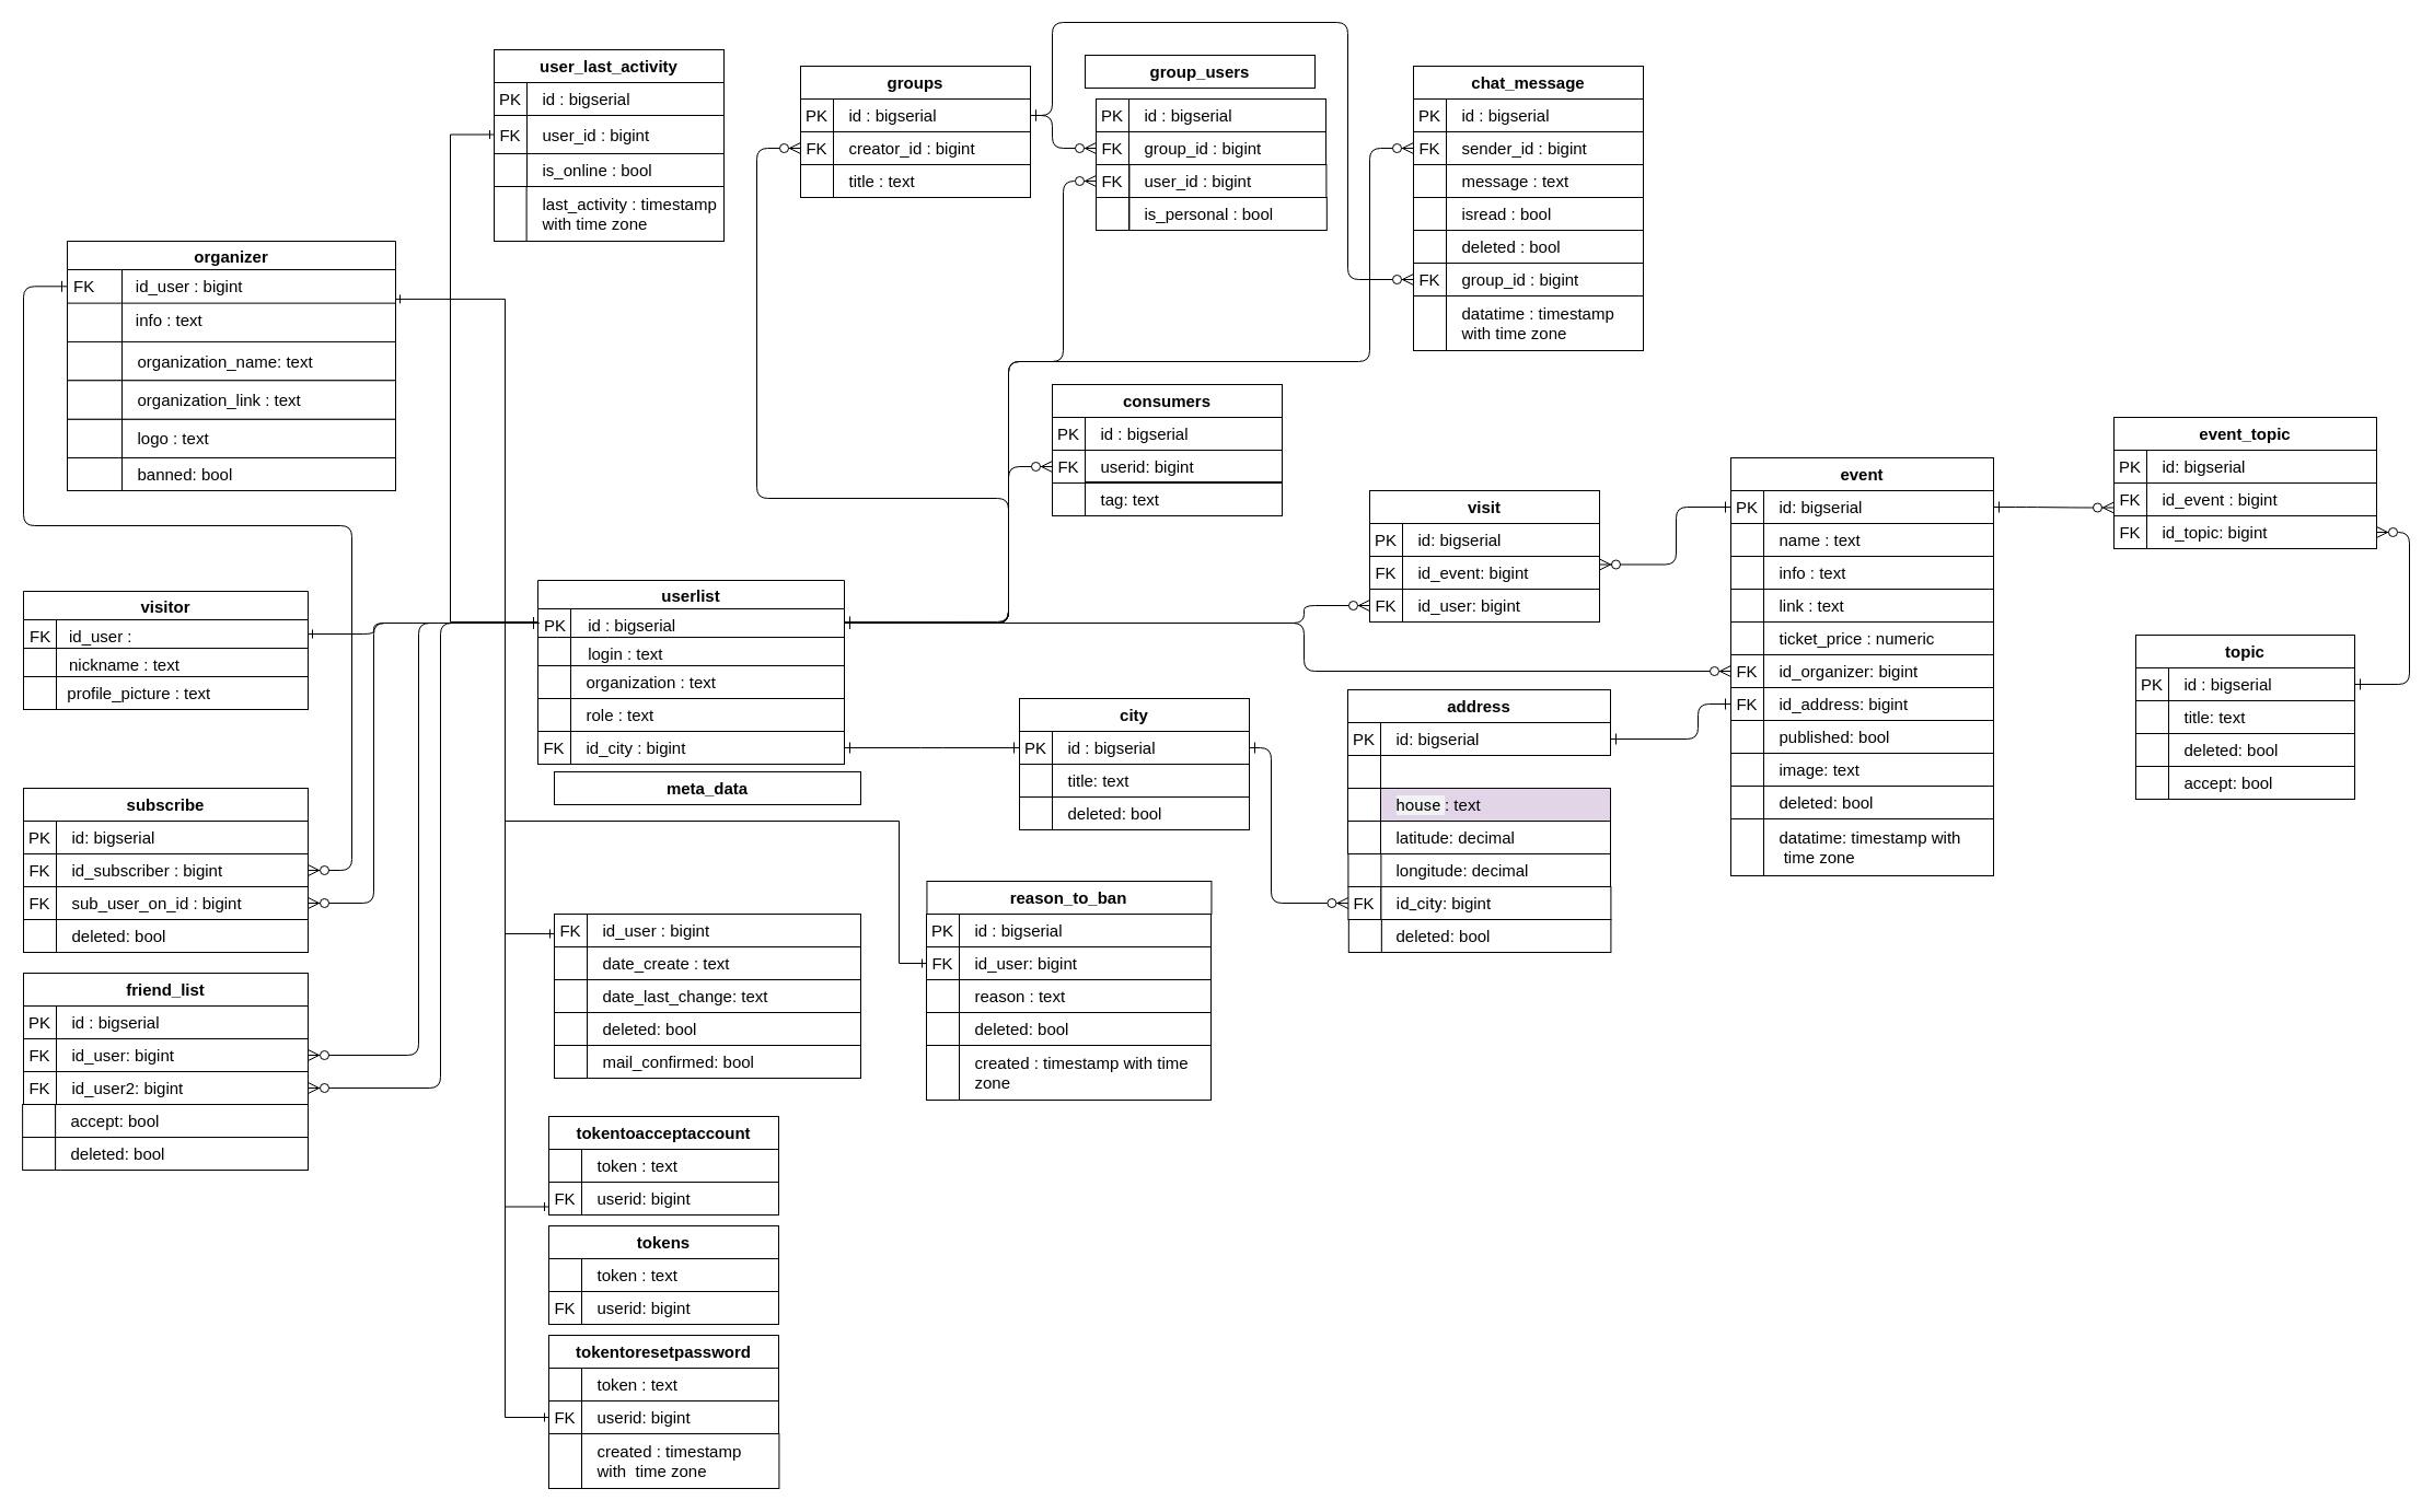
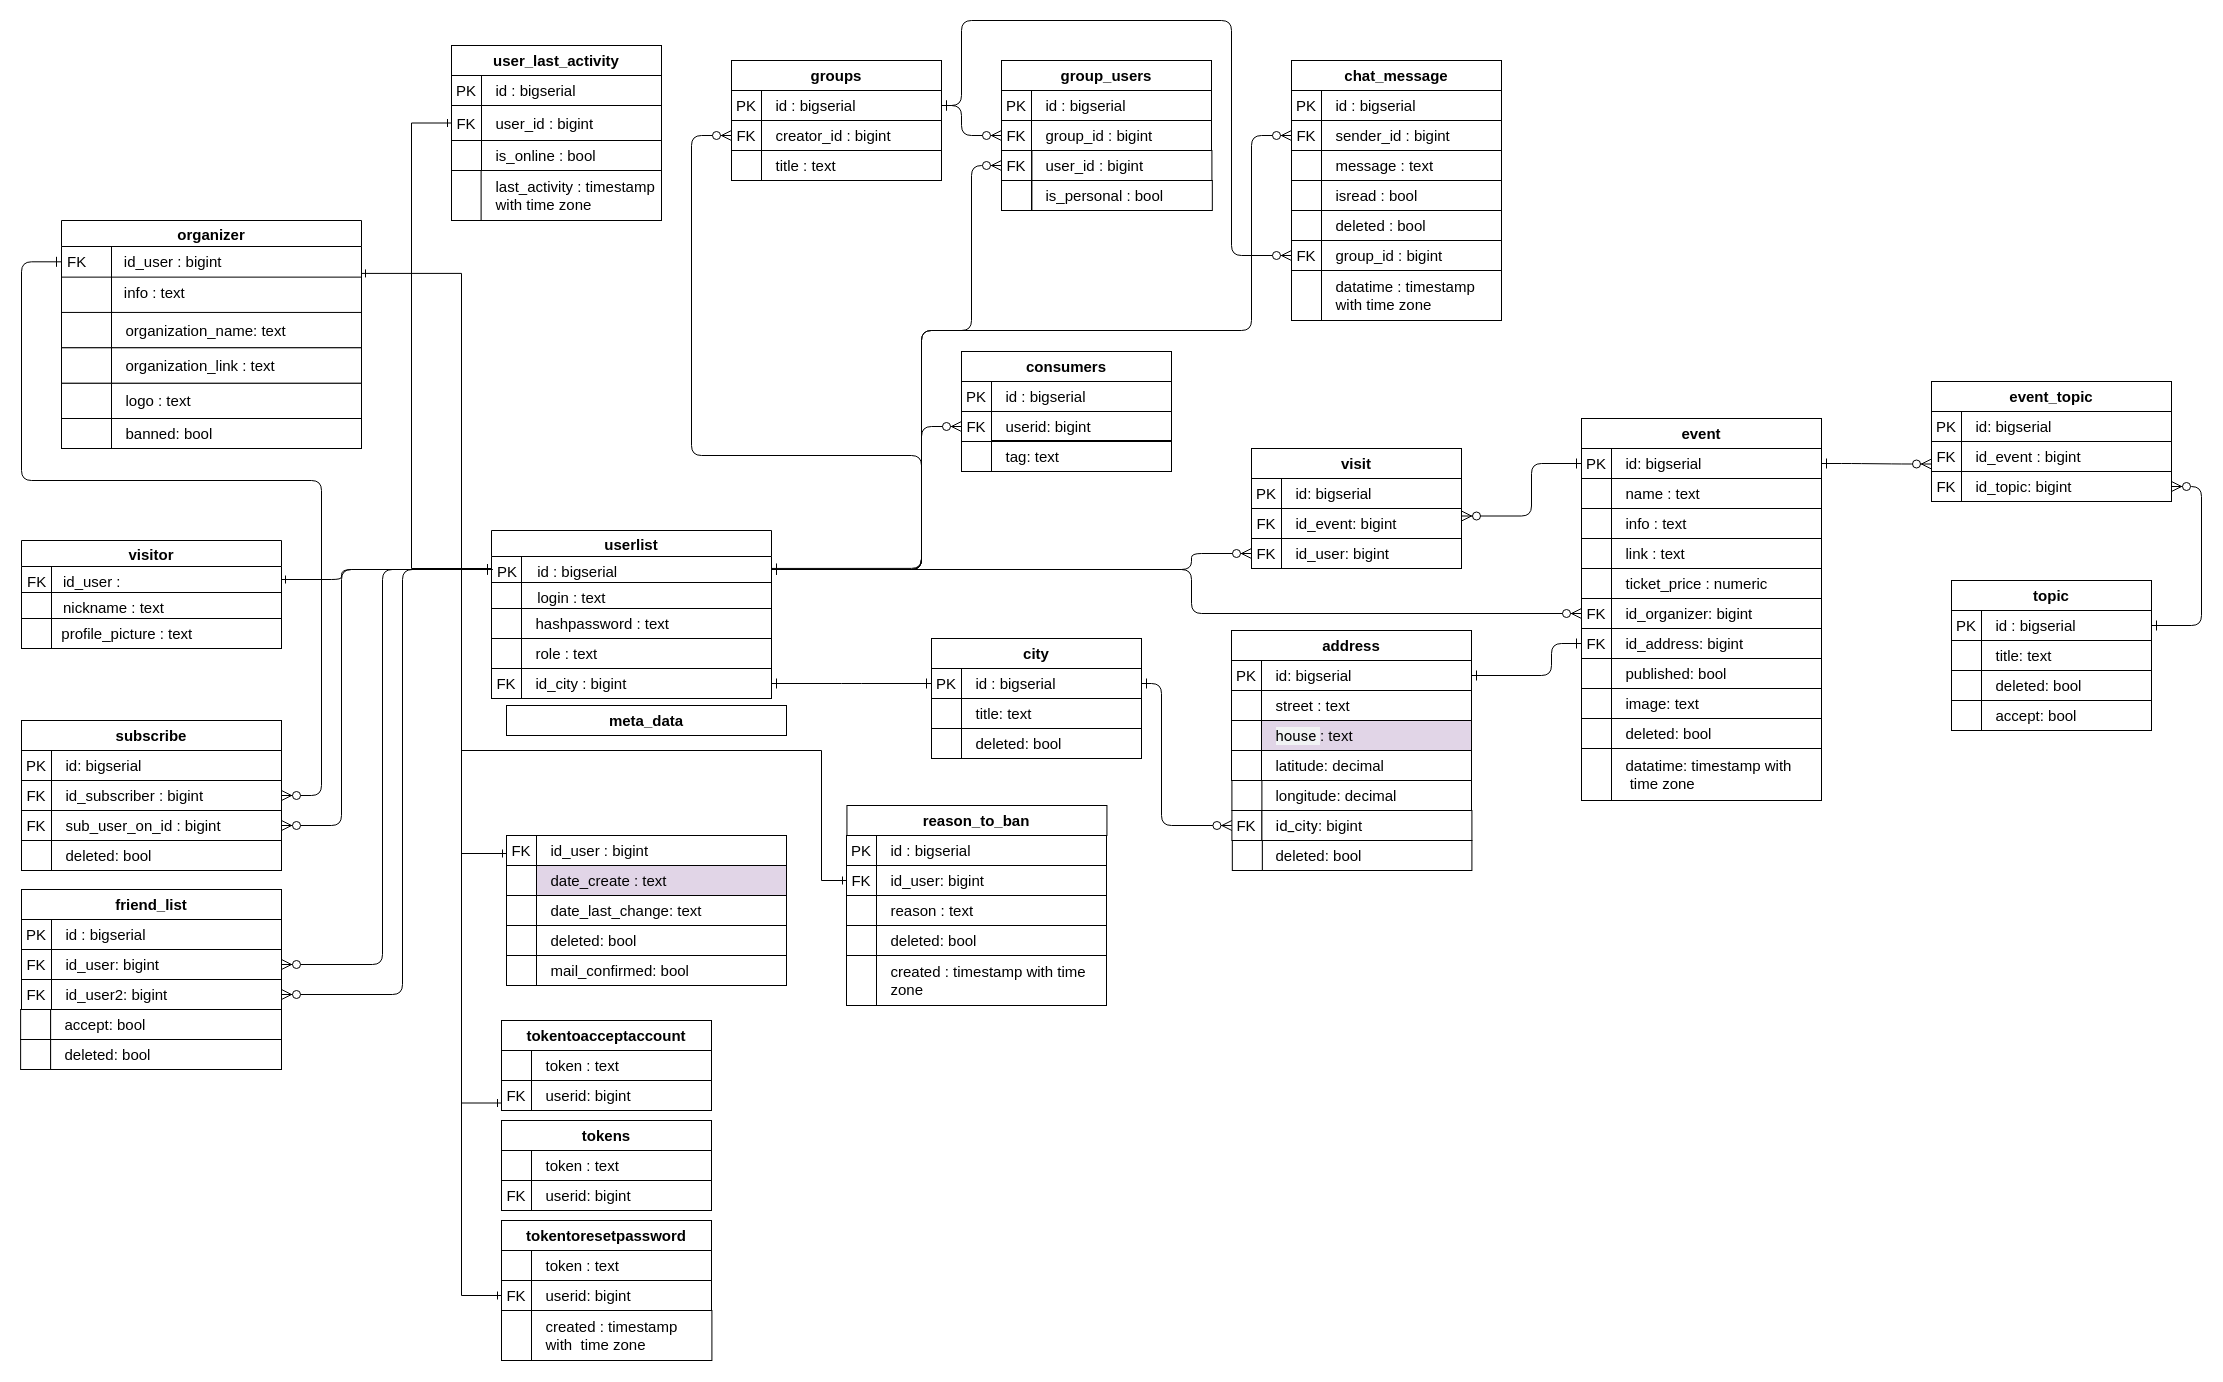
- <mxCell id="182" value="&lt;span style=&quot;font-family: sans-serif; font-size: 15px; font-weight: 700;&quot;&gt;group_users&lt;/span&gt;" style="rounded=0;whiteSpace=wrap;html=1;align=center;fontSize=15;" parent="1" vertex="1"><mxGeometry x="991" y="50" width="210" height="30" as="geometry" /></mxCell>
+ <mxCell id="182" value="&lt;span style=&quot;font-family: sans-serif; font-size: 15px; font-weight: 700;&quot;&gt;group_users&lt;/span&gt;" style="rounded=0;whiteSpace=wrap;html=1;align=center;fontSize=15;" parent="1" vertex="1"><mxGeometry x="1001" y="60" width="210" height="30" as="geometry" /></mxCell>
- <mxCell id="11" value="&lt;span style=&quot;white-space: normal; font-size: 15px;&quot;&gt;&amp;nbsp; &amp;nbsp;organization : text&lt;/span&gt;" style="rounded=0;whiteSpace=wrap;html=1;align=left;fontSize=15;" parent="9" vertex="1"><mxGeometry x="30" width="250" height="30" as="geometry" /></mxCell>
+ <mxCell id="11" value="&lt;span style=&quot;white-space: normal; font-size: 15px;&quot;&gt;&amp;nbsp; &amp;nbsp;hashpassword : text&lt;/span&gt;" style="rounded=0;whiteSpace=wrap;html=1;align=left;fontSize=15;" parent="9" vertex="1"><mxGeometry x="30" width="250" height="30" as="geometry" /></mxCell>
+ <mxCell id="58" value="&amp;nbsp; &amp;nbsp;street : text" style="rounded=0;whiteSpace=wrap;html=1;align=left;fontSize=15;fontStyle=0" parent="1" vertex="1"><mxGeometry x="1261" y="690" width="210" height="30" as="geometry" /></mxCell>
- <mxCell id="119" value="&amp;nbsp; &amp;nbsp;date_create : text" style="rounded=0;whiteSpace=wrap;html=1;align=left;fontSize=15;" parent="1" vertex="1"><mxGeometry x="536" y="865" width="250" height="30" as="geometry" /></mxCell>
+ <mxCell id="119" value="&amp;nbsp; &amp;nbsp;date_create : text" style="rounded=0;whiteSpace=wrap;html=1;align=left;fontSize=15;fillColor=#e1d5e7;" parent="1" vertex="1"><mxGeometry x="536" y="865" width="250" height="30" as="geometry" /></mxCell>
